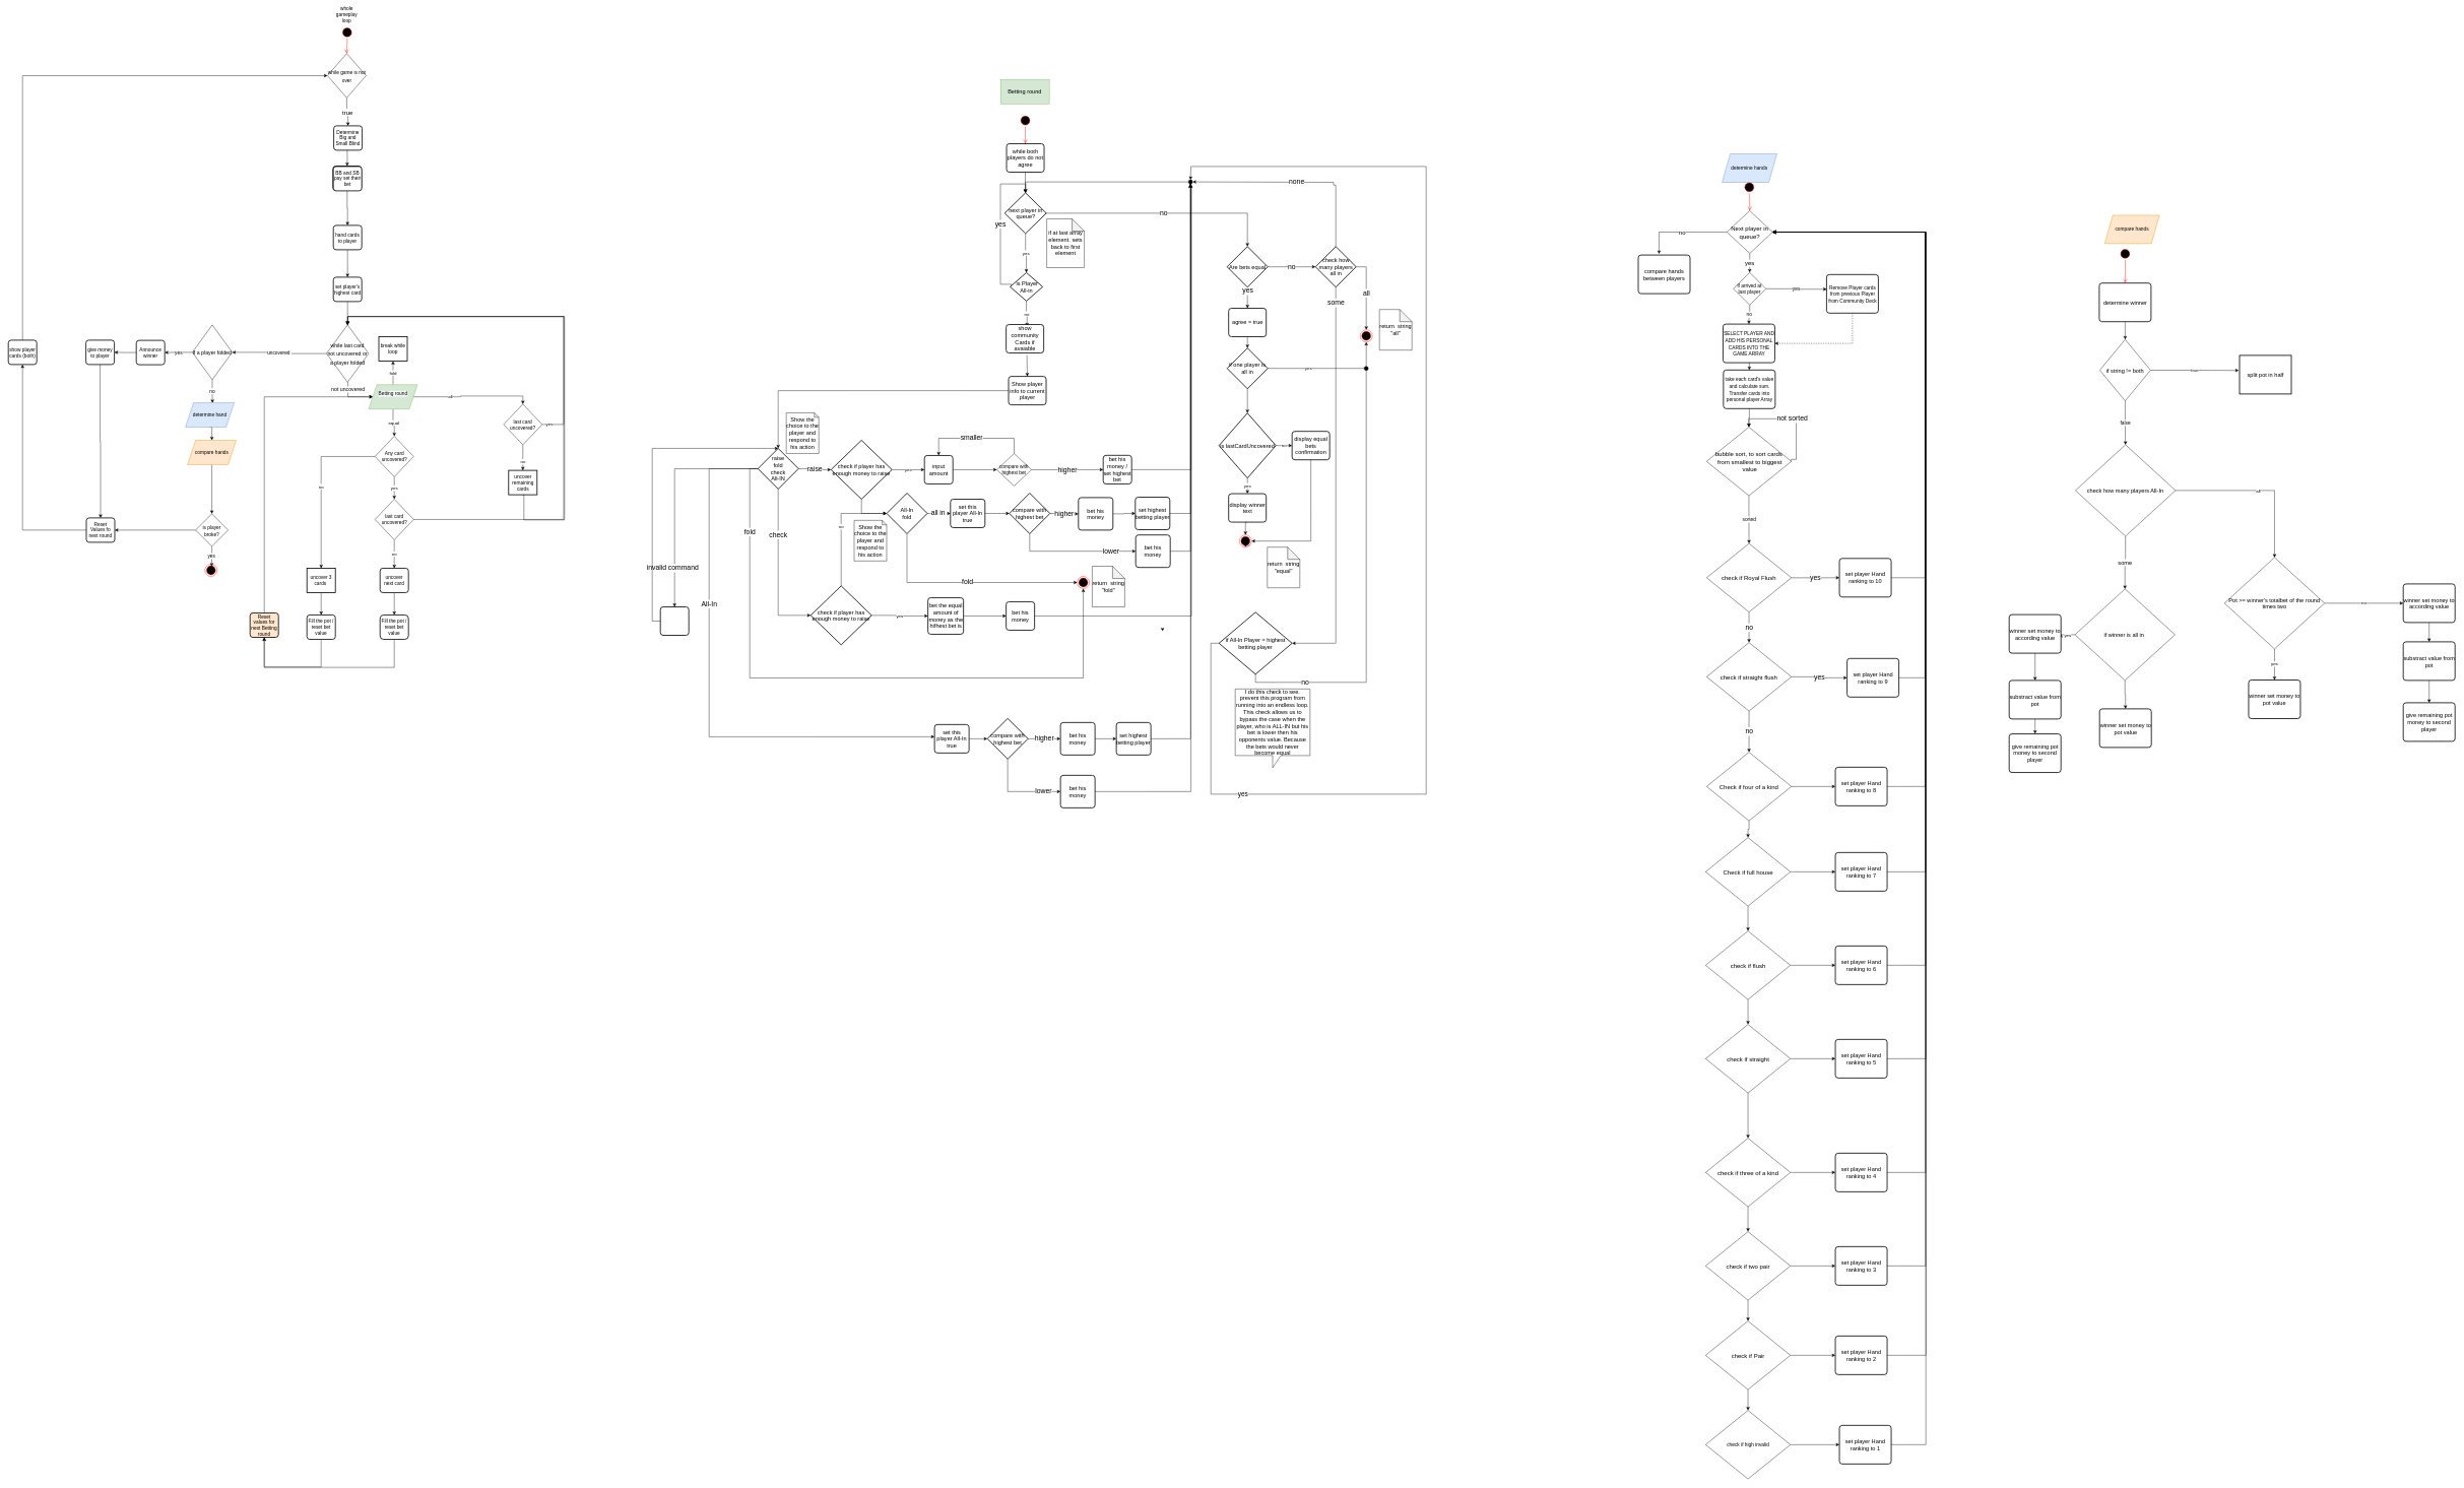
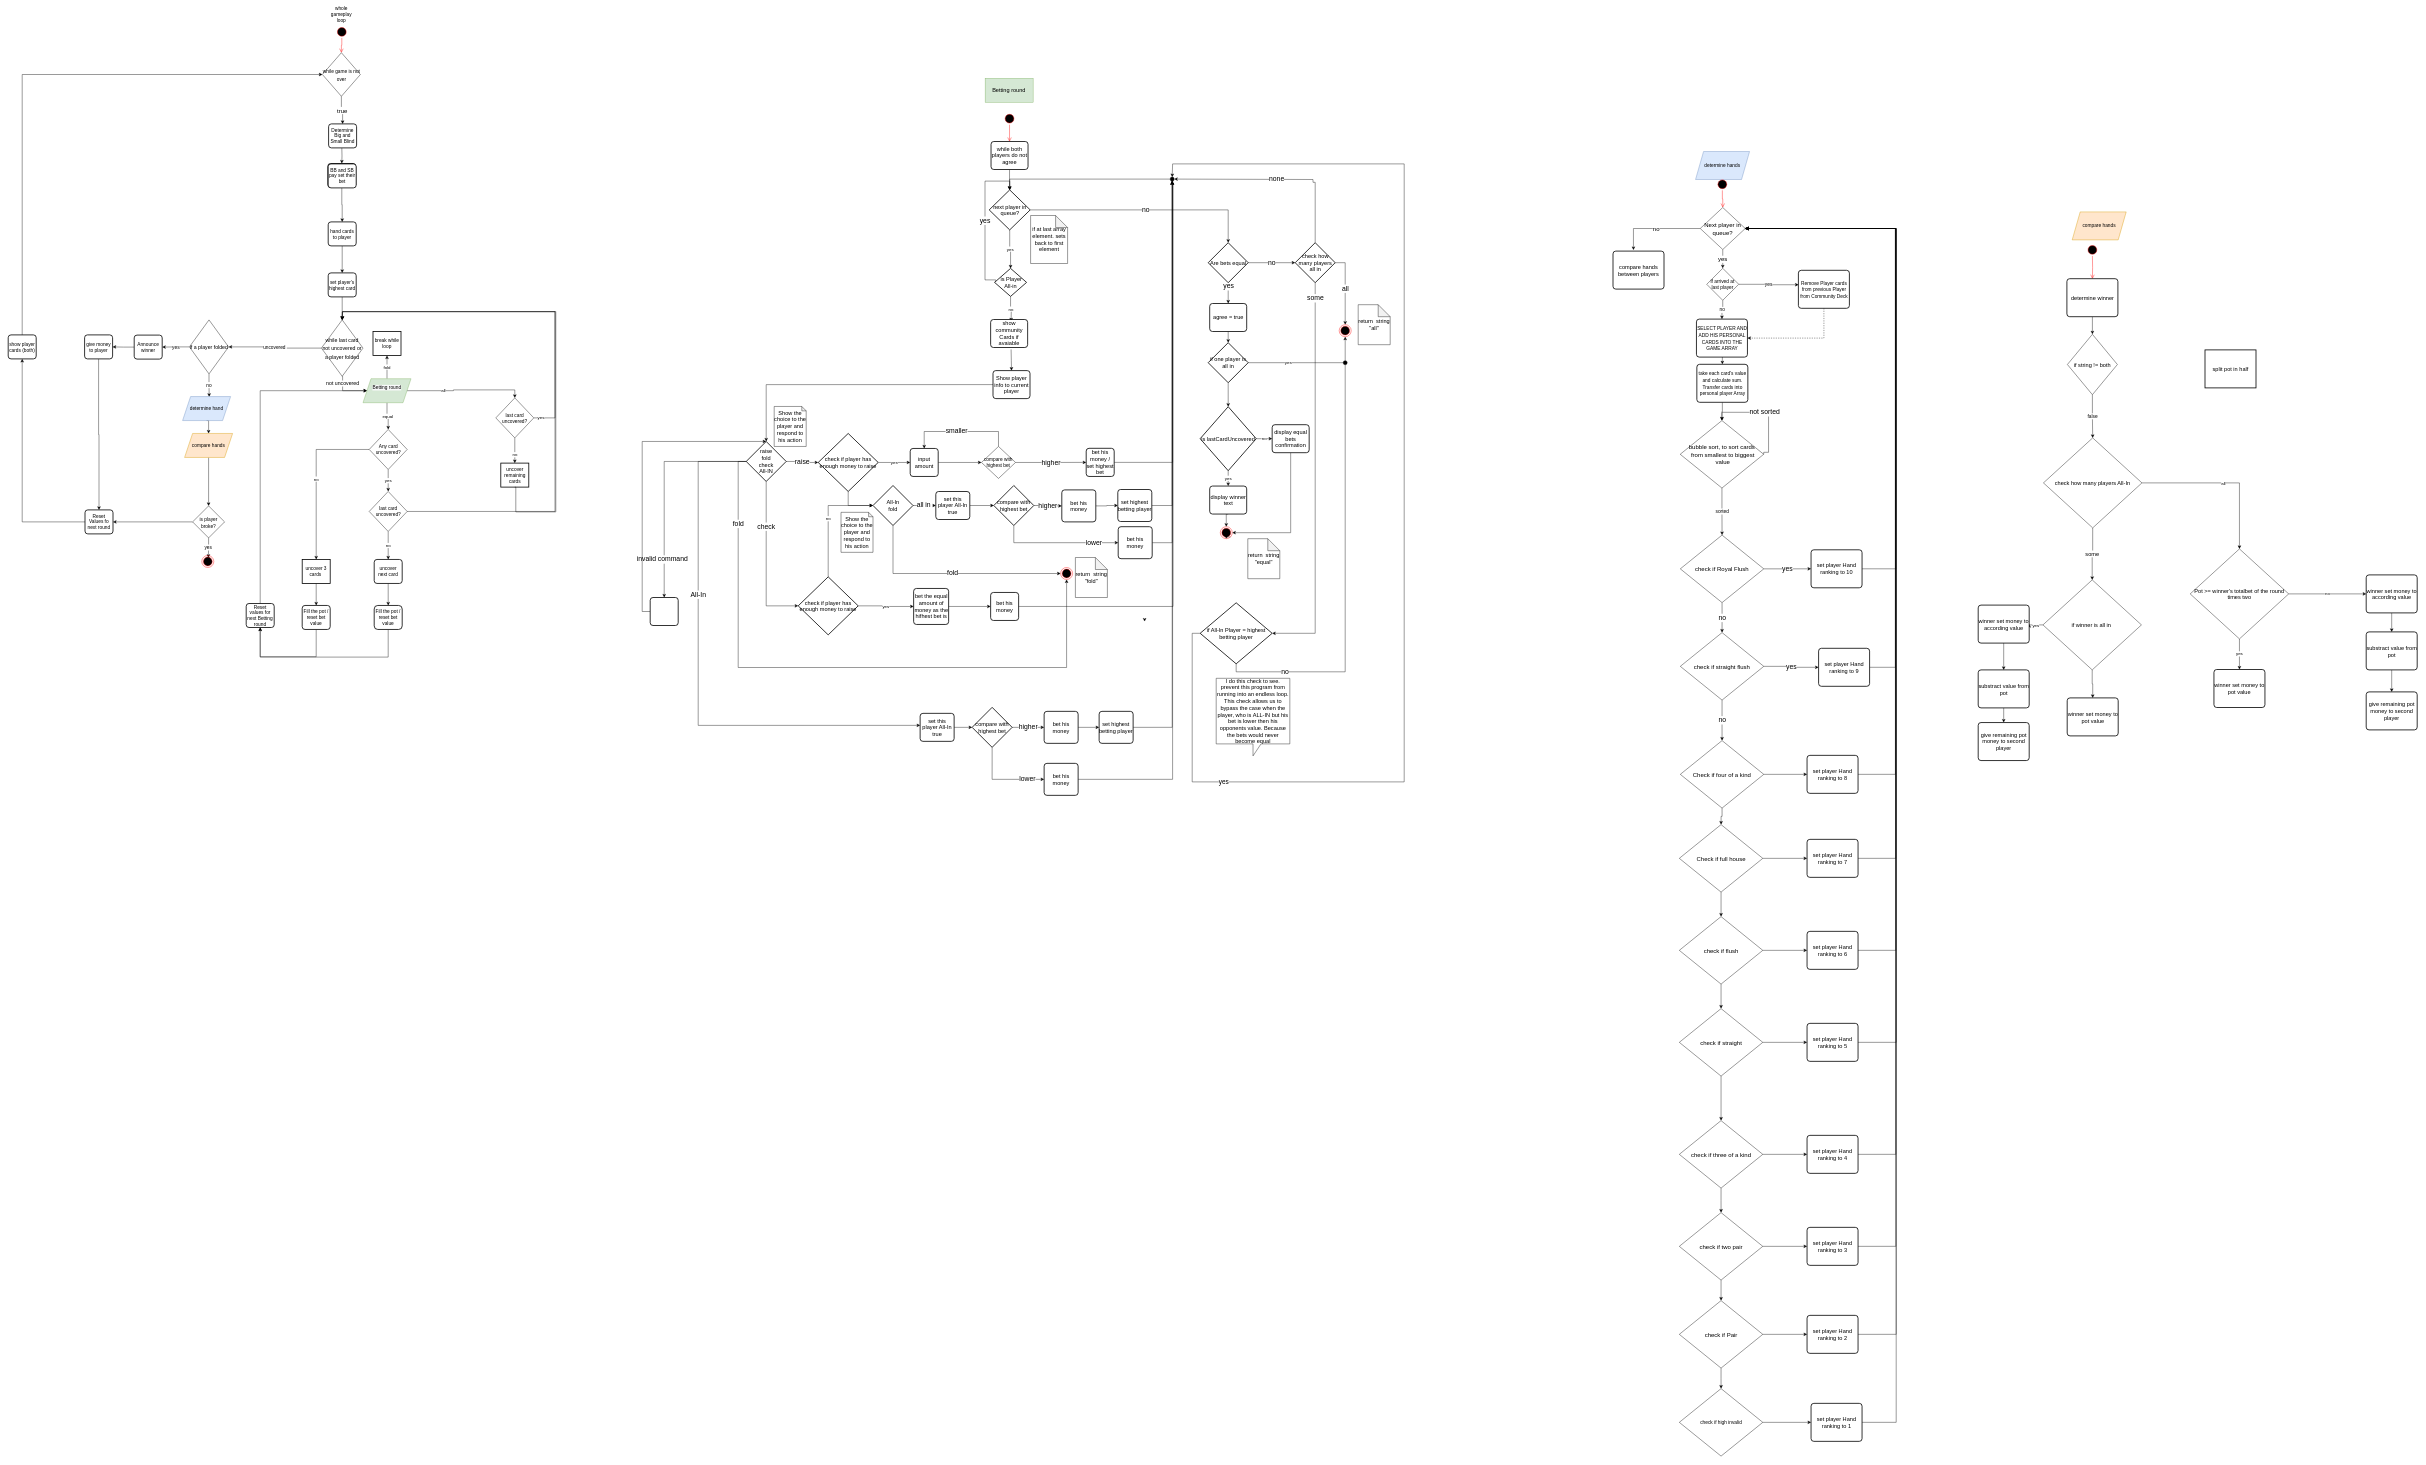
- <mxCell id="171" value="true" style="edgeStyle=orthogonalEdgeStyle;rounded=0;orthogonalLoop=1;jettySize=auto;html=1;exitX=1;exitY=0.5;exitDx=0;exitDy=0;entryX=-0.015;entryY=0.39;entryDx=0;entryDy=0;entryPerimeter=0;" parent="1" source="173" target="195" edge="1"><mxGeometry relative="1" as="geometry"><mxPoint x="5420" y="754.391" as="targetPoint" /></mxGeometry></mxCell>
- <mxCell id="213" value="Reset values for next Betting round" style="rounded=1;whiteSpace=wrap;html=1;absoluteArcSize=1;arcSize=14;strokeWidth=2;fillColor=#ffe6cc;" parent="1" vertex="1"><mxGeometry x="615" y="1508" width="70" height="60" as="geometry" /></mxCell>
+ <mxCell id="213" value="Reset values for next Betting round" style="rounded=1;whiteSpace=wrap;html=1;absoluteArcSize=1;arcSize=14;strokeWidth=2;" parent="1" vertex="1"><mxGeometry x="615" y="1508" width="70" height="60" as="geometry" /></mxCell>
